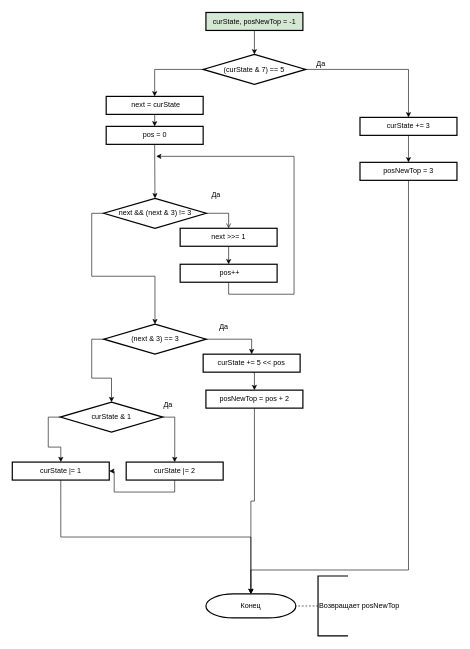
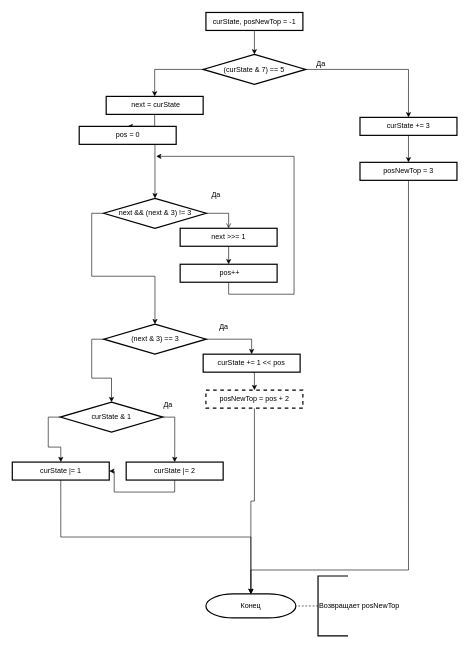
- <mxCell id="6" value="curState,&amp;nbsp;posNewTop = -1" style="rounded=0;whiteSpace=wrap;html=1;absoluteArcSize=1;arcSize=14;strokeWidth=2;fillColor=#d5e8d4;" parent="1" vertex="1"><mxGeometry x="343" y="20" width="161.75" height="30" as="geometry" /></mxCell>
+ <mxCell id="6" value="curState,&amp;nbsp;posNewTop = -1" style="rounded=0;whiteSpace=wrap;html=1;absoluteArcSize=1;arcSize=14;strokeWidth=2;" parent="1" vertex="1"><mxGeometry x="343" y="20" width="161.75" height="30" as="geometry" /></mxCell>
- <mxCell id="16" value="pos = 0" style="rounded=0;whiteSpace=wrap;html=1;absoluteArcSize=1;arcSize=14;strokeWidth=2;" parent="1" vertex="1"><mxGeometry x="176.63" y="210" width="161.75" height="30" as="geometry" /></mxCell>
+ <mxCell id="16" value="pos = 0" style="rounded=0;whiteSpace=wrap;html=1;absoluteArcSize=1;arcSize=14;strokeWidth=2;" parent="1" vertex="1"><mxGeometry x="131.63" y="210" width="161.75" height="30" as="geometry" /></mxCell>
- <mxCell id="28" value="curState += 5 &amp;lt;&amp;lt; pos" style="rounded=0;whiteSpace=wrap;html=1;absoluteArcSize=1;arcSize=14;strokeWidth=2;" parent="1" vertex="1"><mxGeometry x="338.38" y="590" width="161.75" height="30" as="geometry" /></mxCell>
+ <mxCell id="28" value="curState += 1 &amp;lt;&amp;lt; pos" style="rounded=0;whiteSpace=wrap;html=1;absoluteArcSize=1;arcSize=14;strokeWidth=2;" parent="1" vertex="1"><mxGeometry x="338.38" y="590" width="161.75" height="30" as="geometry" /></mxCell>
- <mxCell id="30" value="posNewTop = pos + 2" style="rounded=0;whiteSpace=wrap;html=1;absoluteArcSize=1;arcSize=14;strokeWidth=2;" parent="1" vertex="1"><mxGeometry x="343" y="650" width="161.75" height="30" as="geometry" /></mxCell>
+ <mxCell id="30" value="posNewTop = pos + 2" style="rounded=0;whiteSpace=wrap;html=1;absoluteArcSize=1;arcSize=14;strokeWidth=2;dashed=1;" parent="1" vertex="1"><mxGeometry x="343" y="650" width="161.75" height="30" as="geometry" /></mxCell>
